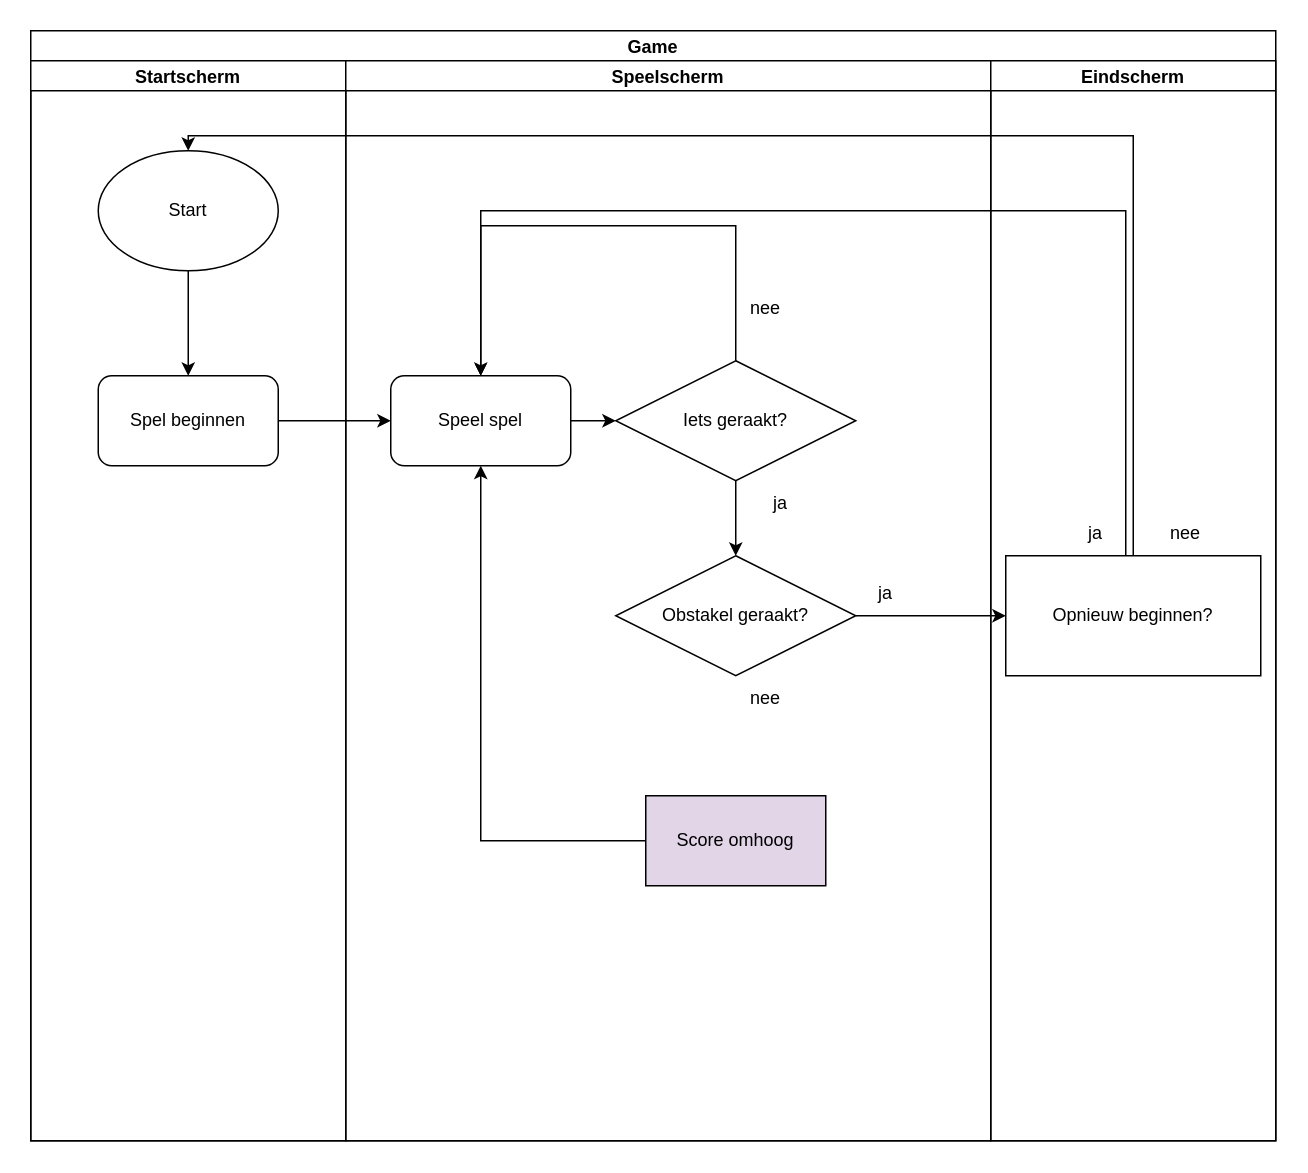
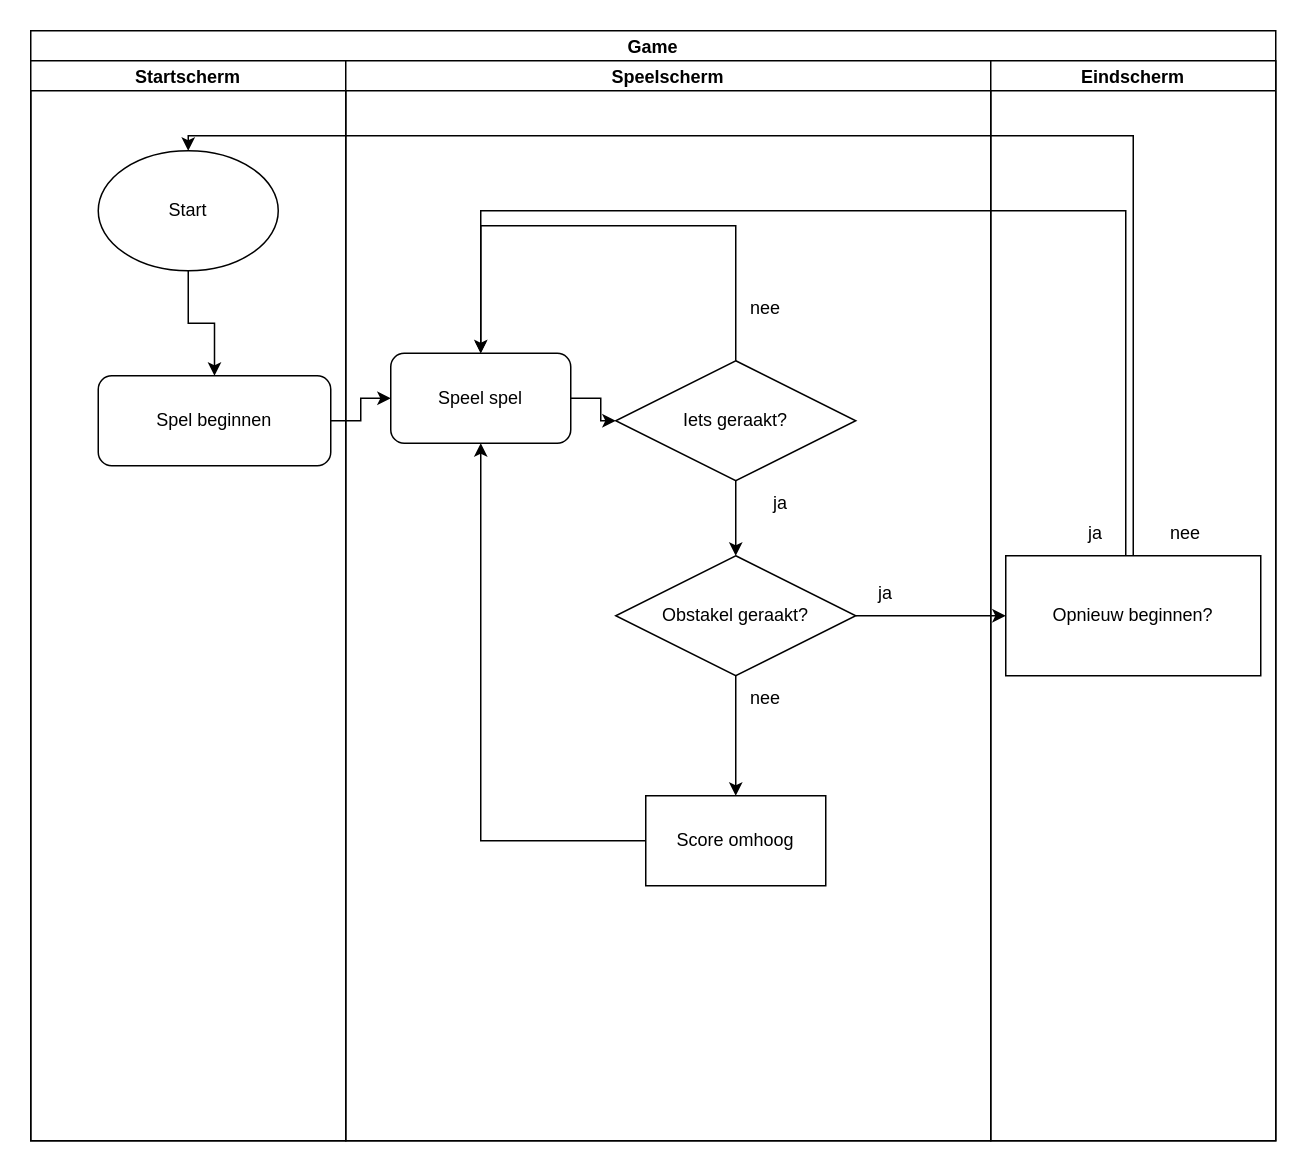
- <mxCell id="6" value="Spel beginnen" style="rounded=1;whiteSpace=wrap;html=1;" parent="3" vertex="1"><mxGeometry x="45" y="210" width="120" height="60" as="geometry" /></mxCell>
+ <mxCell id="6" value="Spel beginnen" style="rounded=1;whiteSpace=wrap;html=1;" parent="3" vertex="1"><mxGeometry x="45" y="210" width="155" height="60" as="geometry" /></mxCell>
- <mxCell id="9" value="Speel spel" style="rounded=1;whiteSpace=wrap;html=1;" parent="7" vertex="1"><mxGeometry x="30" y="210" width="120" height="60" as="geometry" /></mxCell>
+ <mxCell id="9" value="Speel spel" style="rounded=1;whiteSpace=wrap;html=1;" parent="7" vertex="1"><mxGeometry x="30" y="195" width="120" height="60" as="geometry" /></mxCell>
+ <mxCell id="13" style="edgeStyle=orthogonalEdgeStyle;rounded=0;orthogonalLoop=1;jettySize=auto;html=1;" parent="7" source="14" target="19" edge="1"><mxGeometry relative="1" as="geometry" /></mxCell>
- <mxCell id="19" value="Score omhoog" style="rounded=0;whiteSpace=wrap;html=1;fillColor=#e1d5e7;" parent="7" vertex="1"><mxGeometry x="200" y="490" width="120" height="60" as="geometry" /></mxCell>
+ <mxCell id="19" value="Score omhoog" style="rounded=0;whiteSpace=wrap;html=1;" parent="7" vertex="1"><mxGeometry x="200" y="490" width="120" height="60" as="geometry" /></mxCell>
